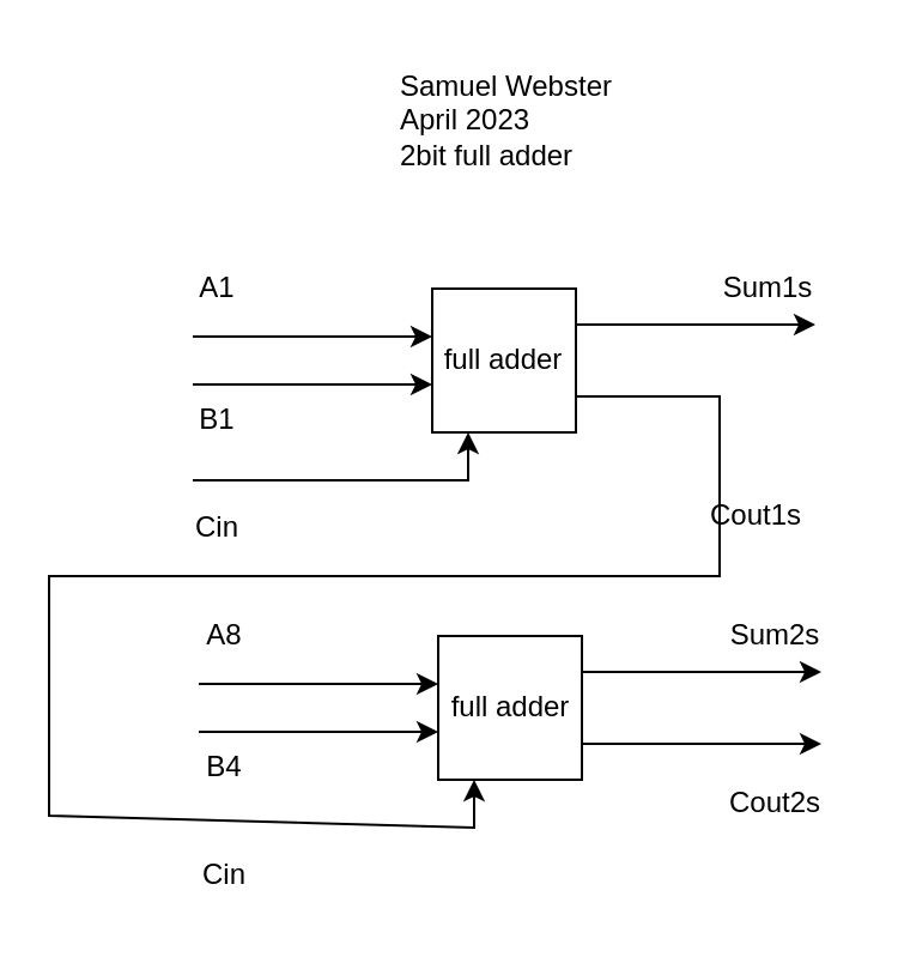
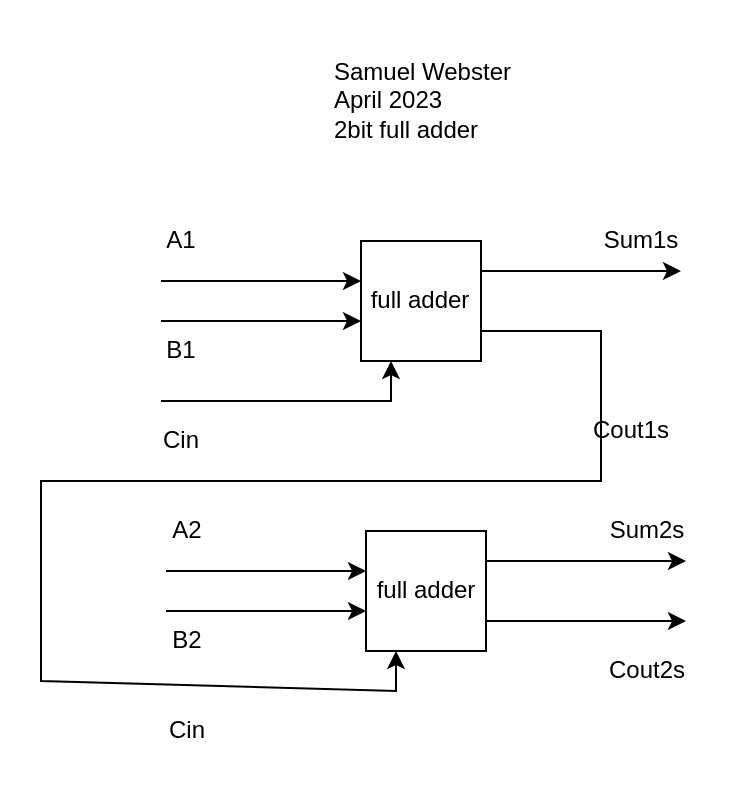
- <mxCell id="19" value="A8" style="text;html=1;align=center;verticalAlign=middle;resizable=0;points=[];autosize=1;strokeColor=none;fillColor=none;" vertex="1" parent="1"><mxGeometry x="72.5" y="250" width="40" height="30" as="geometry" /></mxCell>
+ <mxCell id="19" value="A2" style="text;html=1;align=center;verticalAlign=middle;resizable=0;points=[];autosize=1;strokeColor=none;fillColor=none;" vertex="1" parent="1"><mxGeometry x="72.5" y="250" width="40" height="30" as="geometry" /></mxCell>
- <mxCell id="20" value="B4" style="text;html=1;align=center;verticalAlign=middle;resizable=0;points=[];autosize=1;strokeColor=none;fillColor=none;" vertex="1" parent="1"><mxGeometry x="72.5" y="305" width="40" height="30" as="geometry" /></mxCell>
+ <mxCell id="20" value="B2" style="text;html=1;align=center;verticalAlign=middle;resizable=0;points=[];autosize=1;strokeColor=none;fillColor=none;" vertex="1" parent="1"><mxGeometry x="72.5" y="305" width="40" height="30" as="geometry" /></mxCell>
